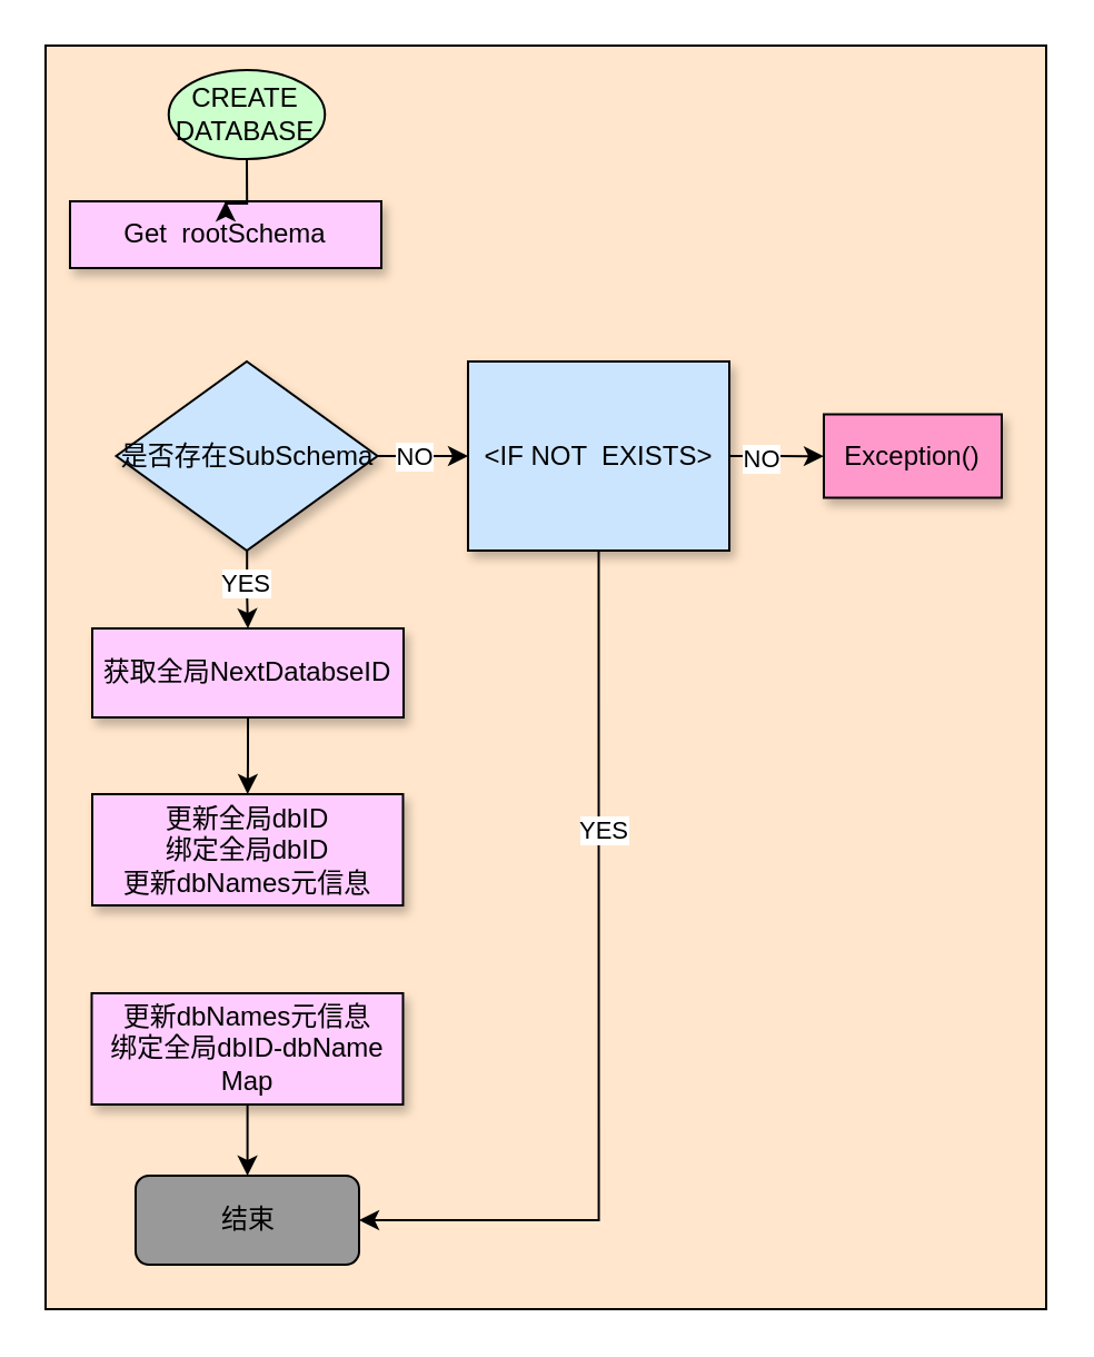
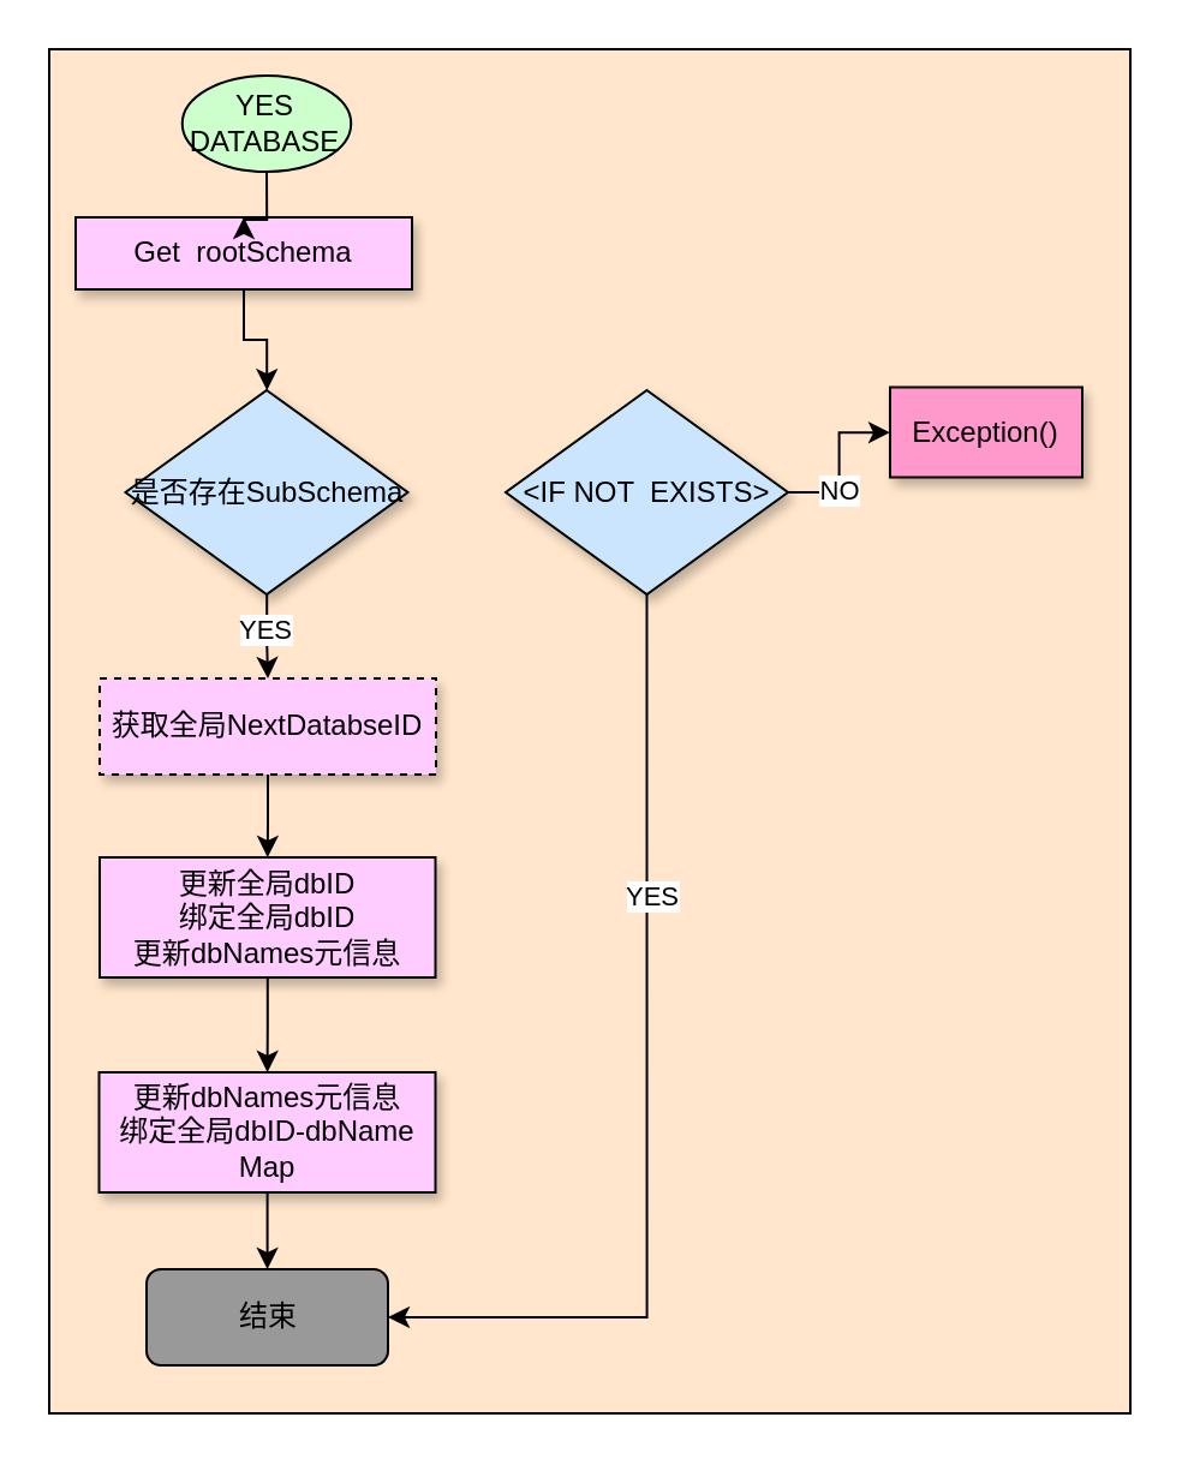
- <mxCell id="22" value="CREATE DATABASE" style="ellipse;whiteSpace=wrap;html=1;fillColor=#CCFFCC;" parent="1" vertex="1"><mxGeometry x="75.38" y="31" width="70.25" height="40" as="geometry" /></mxCell>
+ <mxCell id="22" value="YES DATABASE" style="ellipse;whiteSpace=wrap;html=1;fillColor=#CCFFCC;" parent="1" vertex="1"><mxGeometry x="75.38" y="31" width="70.25" height="40" as="geometry" /></mxCell>
+ <mxCell id="3" value="" style="edgeStyle=orthogonalEdgeStyle;rounded=0;orthogonalLoop=1;jettySize=auto;html=1;" parent="1" source="4" target="9" edge="1"><mxGeometry relative="1" as="geometry" /></mxCell>
- <mxCell id="5" value="" style="edgeStyle=orthogonalEdgeStyle;rounded=0;orthogonalLoop=1;jettySize=auto;html=1;" parent="1" source="9" target="19" edge="1"><mxGeometry relative="1" as="geometry" /></mxCell>
- <mxCell id="6" value="NO" style="edgeLabel;html=1;align=center;verticalAlign=middle;resizable=0;points=[];" parent="5" vertex="1" connectable="0"><mxGeometry x="0.181" relative="1" as="geometry"><mxPoint x="-8" as="offset" /></mxGeometry></mxCell>
- <mxCell id="19" value="&amp;lt;IF NOT &lt;span style=&quot;white-space: pre&quot;&gt; &lt;/span&gt;EXISTS&amp;gt;" style="whiteSpace=wrap;html=1;fillColor=#CCE5FF;shadow=1;rounded=0;" parent="1" vertex="1"><mxGeometry x="210" y="162" width="117.5" height="85" as="geometry" /></mxCell>
+ <mxCell id="19" value="&amp;lt;IF NOT &lt;span style=&quot;white-space: pre&quot;&gt; &lt;/span&gt;EXISTS&amp;gt;" style="rhombus;whiteSpace=wrap;html=1;fillColor=#CCE5FF;rounded=0;shadow=1;" parent="1" vertex="1"><mxGeometry x="210" y="162" width="117.5" height="85" as="geometry" /></mxCell>
- <mxCell id="16" value="Exception()" style="whiteSpace=wrap;html=1;fillColor=#FF99CC;rounded=0;shadow=1;" parent="1" vertex="1"><mxGeometry x="370" y="185.75" width="80" height="37.5" as="geometry" /></mxCell>
+ <mxCell id="16" value="Exception()" style="whiteSpace=wrap;html=1;fillColor=#FF99CC;rounded=0;shadow=1;" parent="1" vertex="1"><mxGeometry x="370" y="160.75" width="80" height="37.5" as="geometry" /></mxCell>
- <mxCell id="11" value="获取全局NextDatabseID" style="whiteSpace=wrap;html=1;fillColor=#FFCCFF;rounded=0;shadow=1;" parent="1" vertex="1"><mxGeometry x="41" y="282" width="140" height="40" as="geometry" /></mxCell>
+ <mxCell id="11" value="获取全局NextDatabseID" style="whiteSpace=wrap;html=1;fillColor=#FFCCFF;rounded=0;shadow=1;dashed=1;" parent="1" vertex="1"><mxGeometry x="41" y="282" width="140" height="40" as="geometry" /></mxCell>
+ <mxCell id="12" value="" style="edgeStyle=orthogonalEdgeStyle;rounded=0;orthogonalLoop=1;jettySize=auto;html=1;" parent="1" source="13" target="15" edge="1"><mxGeometry relative="1" as="geometry" /></mxCell>
